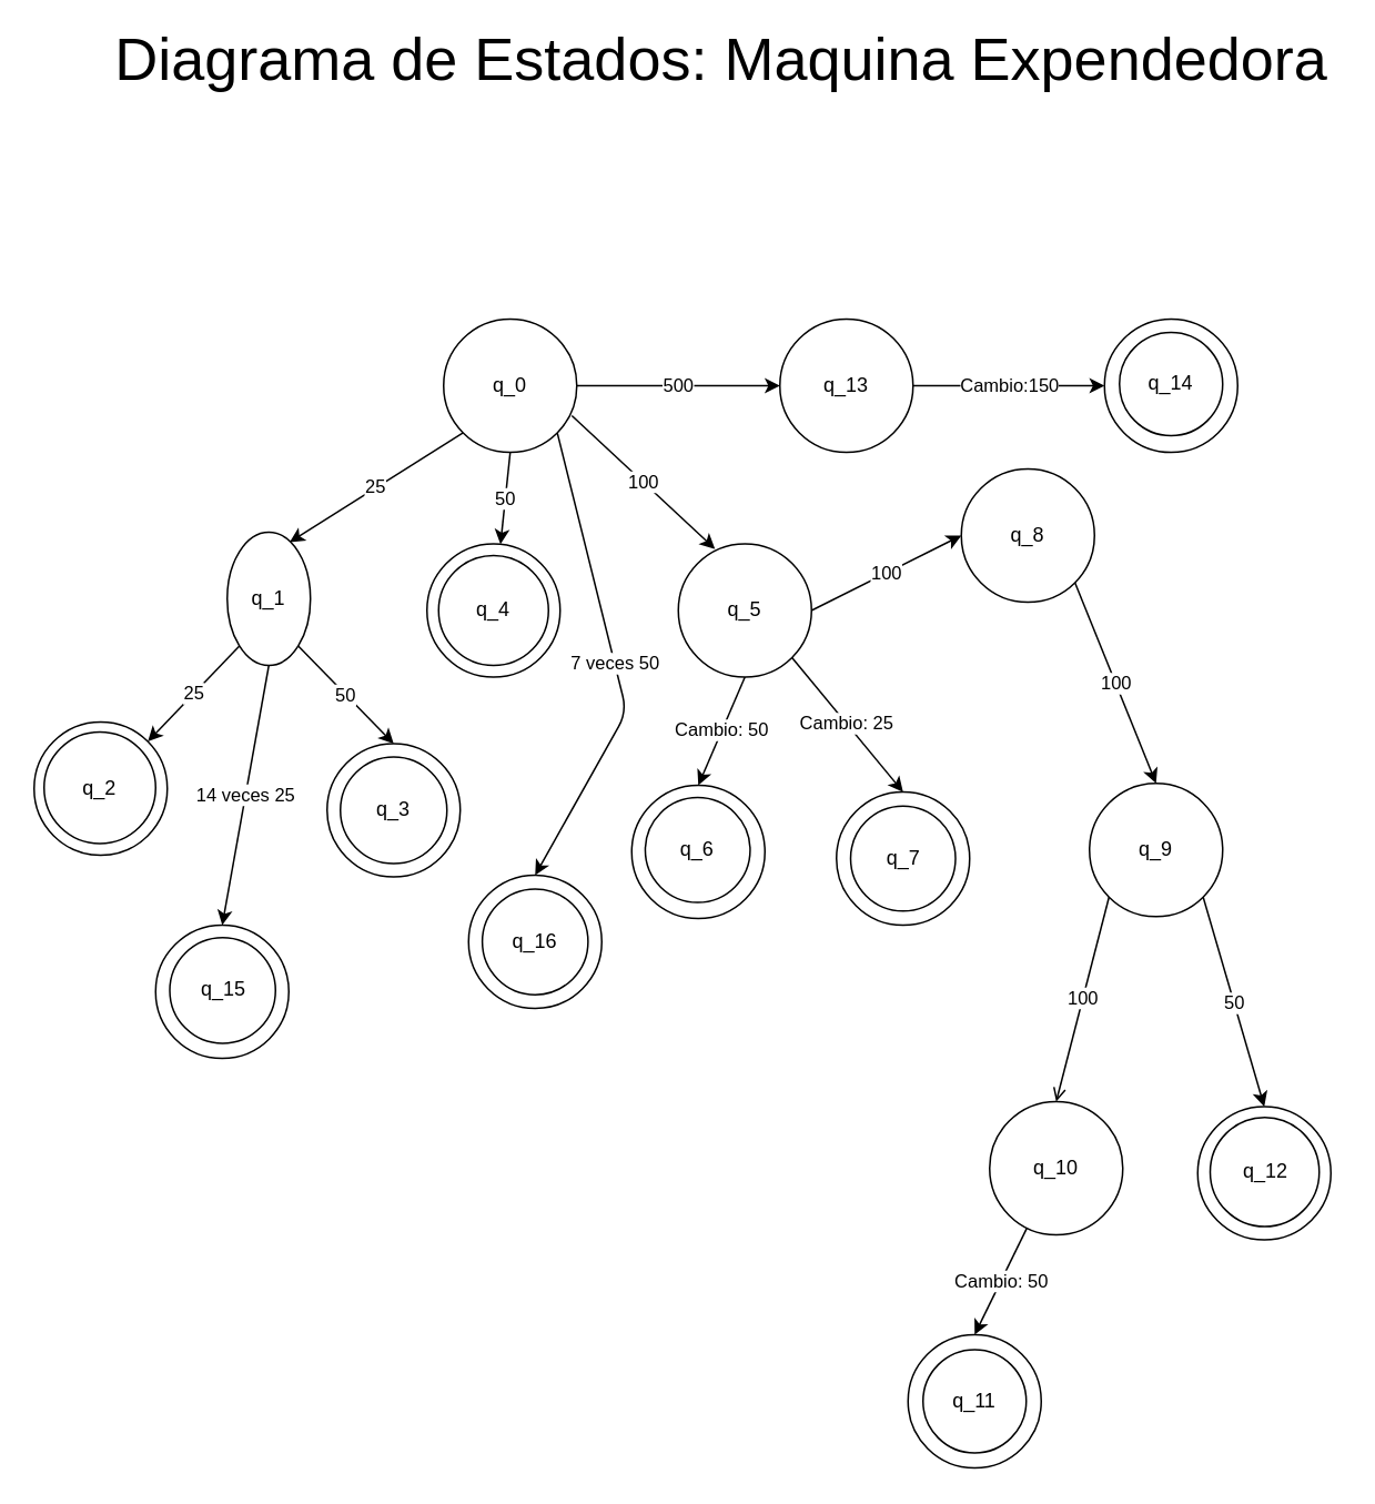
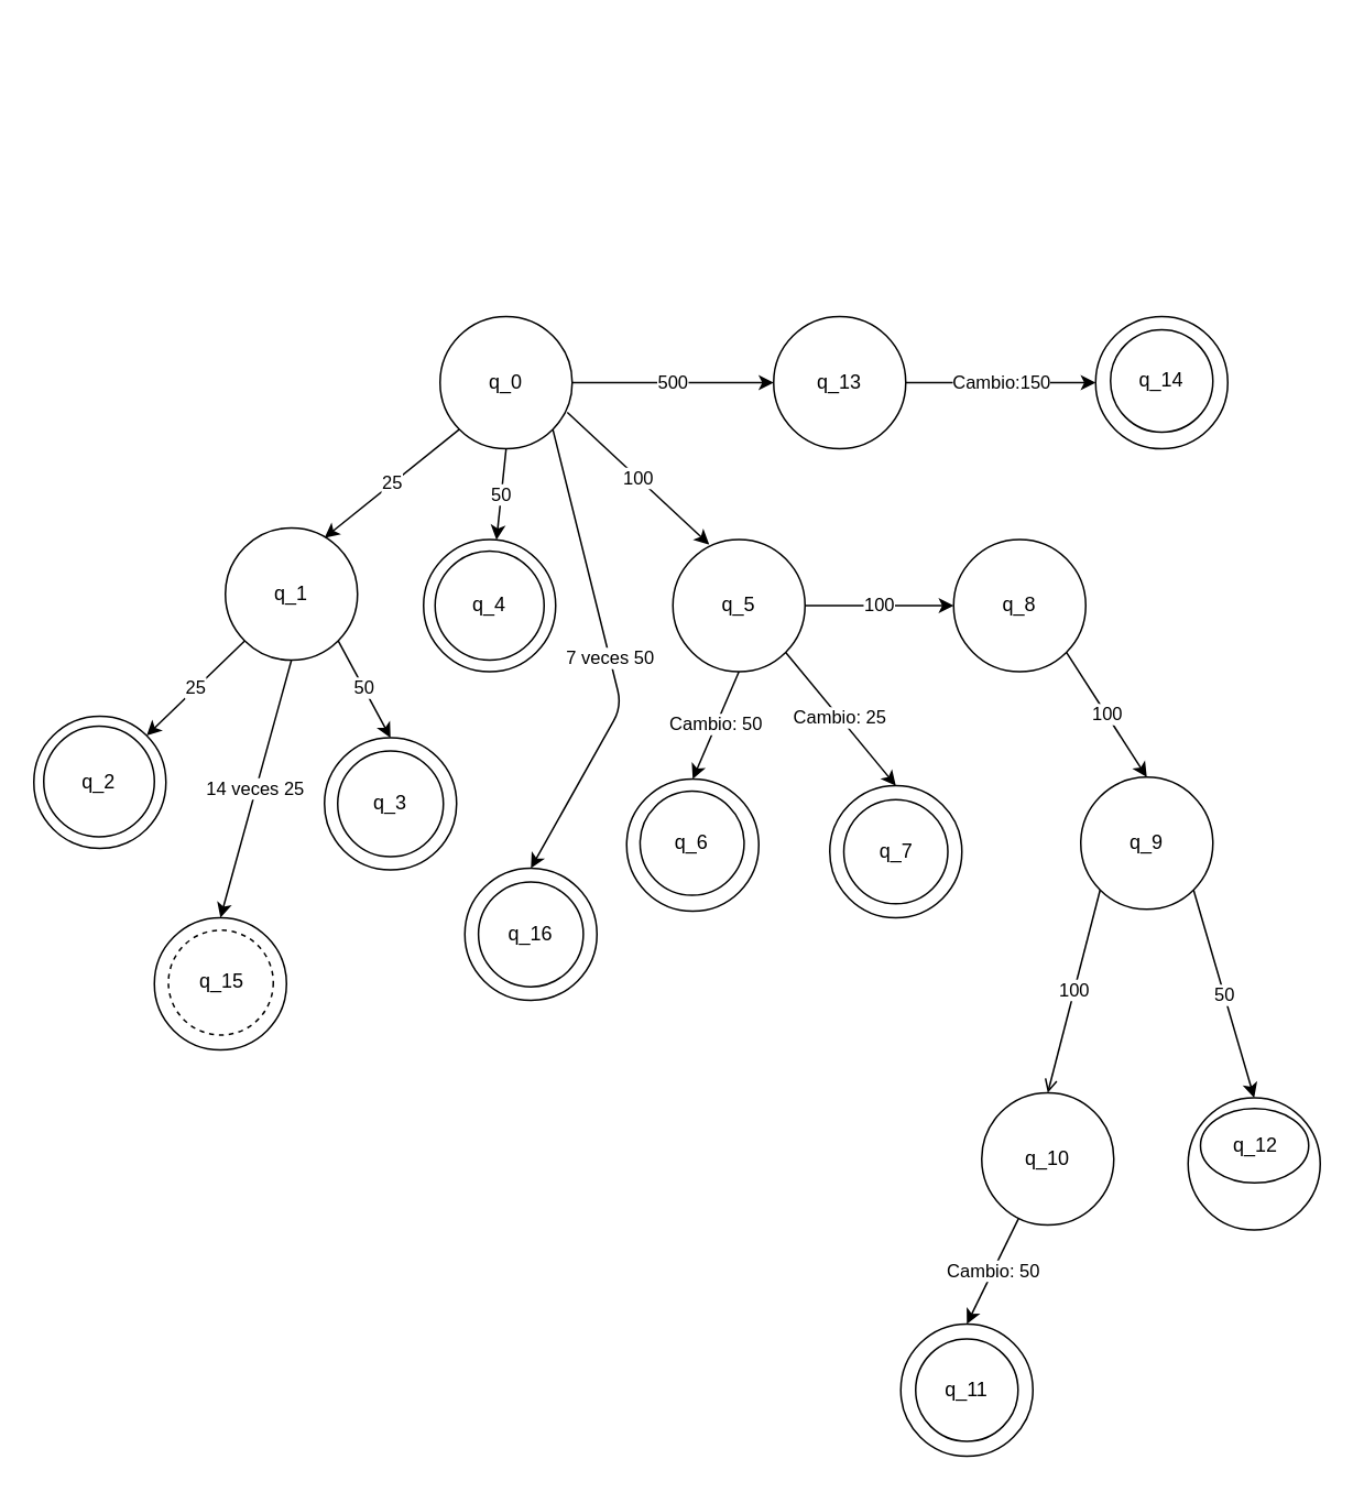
- <mxCell id="45" value="&lt;font style=&quot;font-size: 36px;&quot;&gt;Diagrama de Estados: Maquina Expendedora&lt;/font&gt;" style="text;html=1;strokeColor=none;fillColor=none;align=center;verticalAlign=middle;whiteSpace=wrap;rounded=0;" vertex="1" parent="1"><mxGeometry x="62" y="20" width="742" height="30" as="geometry" /></mxCell>
- <mxCell id="29" value="q_8" style="ellipse;whiteSpace=wrap;html=1;aspect=fixed;" vertex="1" parent="1"><mxGeometry x="577" y="281" width="80" height="80" as="geometry" /></mxCell>
+ <mxCell id="29" value="q_8" style="ellipse;whiteSpace=wrap;html=1;aspect=fixed;" vertex="1" parent="1"><mxGeometry x="577" y="326" width="80" height="80" as="geometry" /></mxCell>
- <mxCell id="13" value="q_1" style="ellipse;whiteSpace=wrap;html=1;aspect=fixed;" vertex="1" parent="1"><mxGeometry x="136" y="319" width="50" height="80" as="geometry" /></mxCell>
+ <mxCell id="13" value="q_1" style="ellipse;whiteSpace=wrap;html=1;aspect=fixed;" vertex="1" parent="1"><mxGeometry x="136" y="319" width="80" height="80" as="geometry" /></mxCell>
- <mxCell id="42" value="q_15" style="ellipse;whiteSpace=wrap;html=1;aspect=fixed;" vertex="1" parent="1"><mxGeometry x="101.5" y="562.5" width="63.5" height="63.5" as="geometry" /></mxCell>
+ <mxCell id="42" value="q_15" style="ellipse;whiteSpace=wrap;html=1;aspect=fixed;dashed=1;" vertex="1" parent="1"><mxGeometry x="101.5" y="562.5" width="63.5" height="63.5" as="geometry" /></mxCell>
- <mxCell id="37" value="q_12" style="ellipse;whiteSpace=wrap;html=1;aspect=fixed;" vertex="1" parent="1"><mxGeometry x="726.5" y="670.5" width="65.5" height="65.5" as="geometry" /></mxCell>
+ <mxCell id="37" value="q_12" style="ellipse;whiteSpace=wrap;html=1;aspect=fixed;" vertex="1" parent="1"><mxGeometry x="726.5" y="670.5" width="65.5" height="45" as="geometry" /></mxCell>
